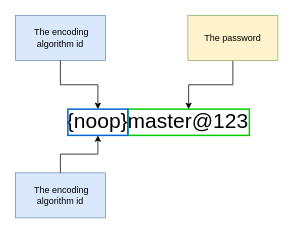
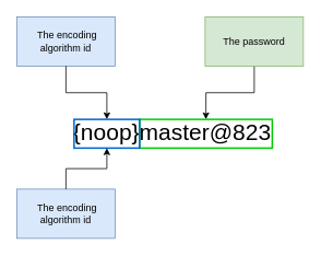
- <mxCell id="6" value="The password" style="rounded=0;whiteSpace=wrap;html=1;fillColor=#fff2cc;strokeColor=#82b366;" vertex="1" parent="1"><mxGeometry x="250" y="20" width="120" height="60" as="geometry" /></mxCell>
+ <mxCell id="6" value="The password" style="rounded=0;whiteSpace=wrap;html=1;fillColor=#d5e8d4;strokeColor=#82b366;" vertex="1" parent="1"><mxGeometry x="250" y="20" width="120" height="60" as="geometry" /></mxCell>
- <mxCell id="2" value="{noop}master@123" style="text;html=1;align=center;verticalAlign=middle;whiteSpace=wrap;rounded=0;fontSize=28;" vertex="1" parent="1"><mxGeometry x="80" y="140" width="260" height="40" as="geometry" /></mxCell>
+ <mxCell id="2" value="{noop}master@823" style="text;html=1;align=center;verticalAlign=middle;whiteSpace=wrap;rounded=0;fontSize=28;" vertex="1" parent="1"><mxGeometry x="80" y="140" width="260" height="40" as="geometry" /></mxCell>
